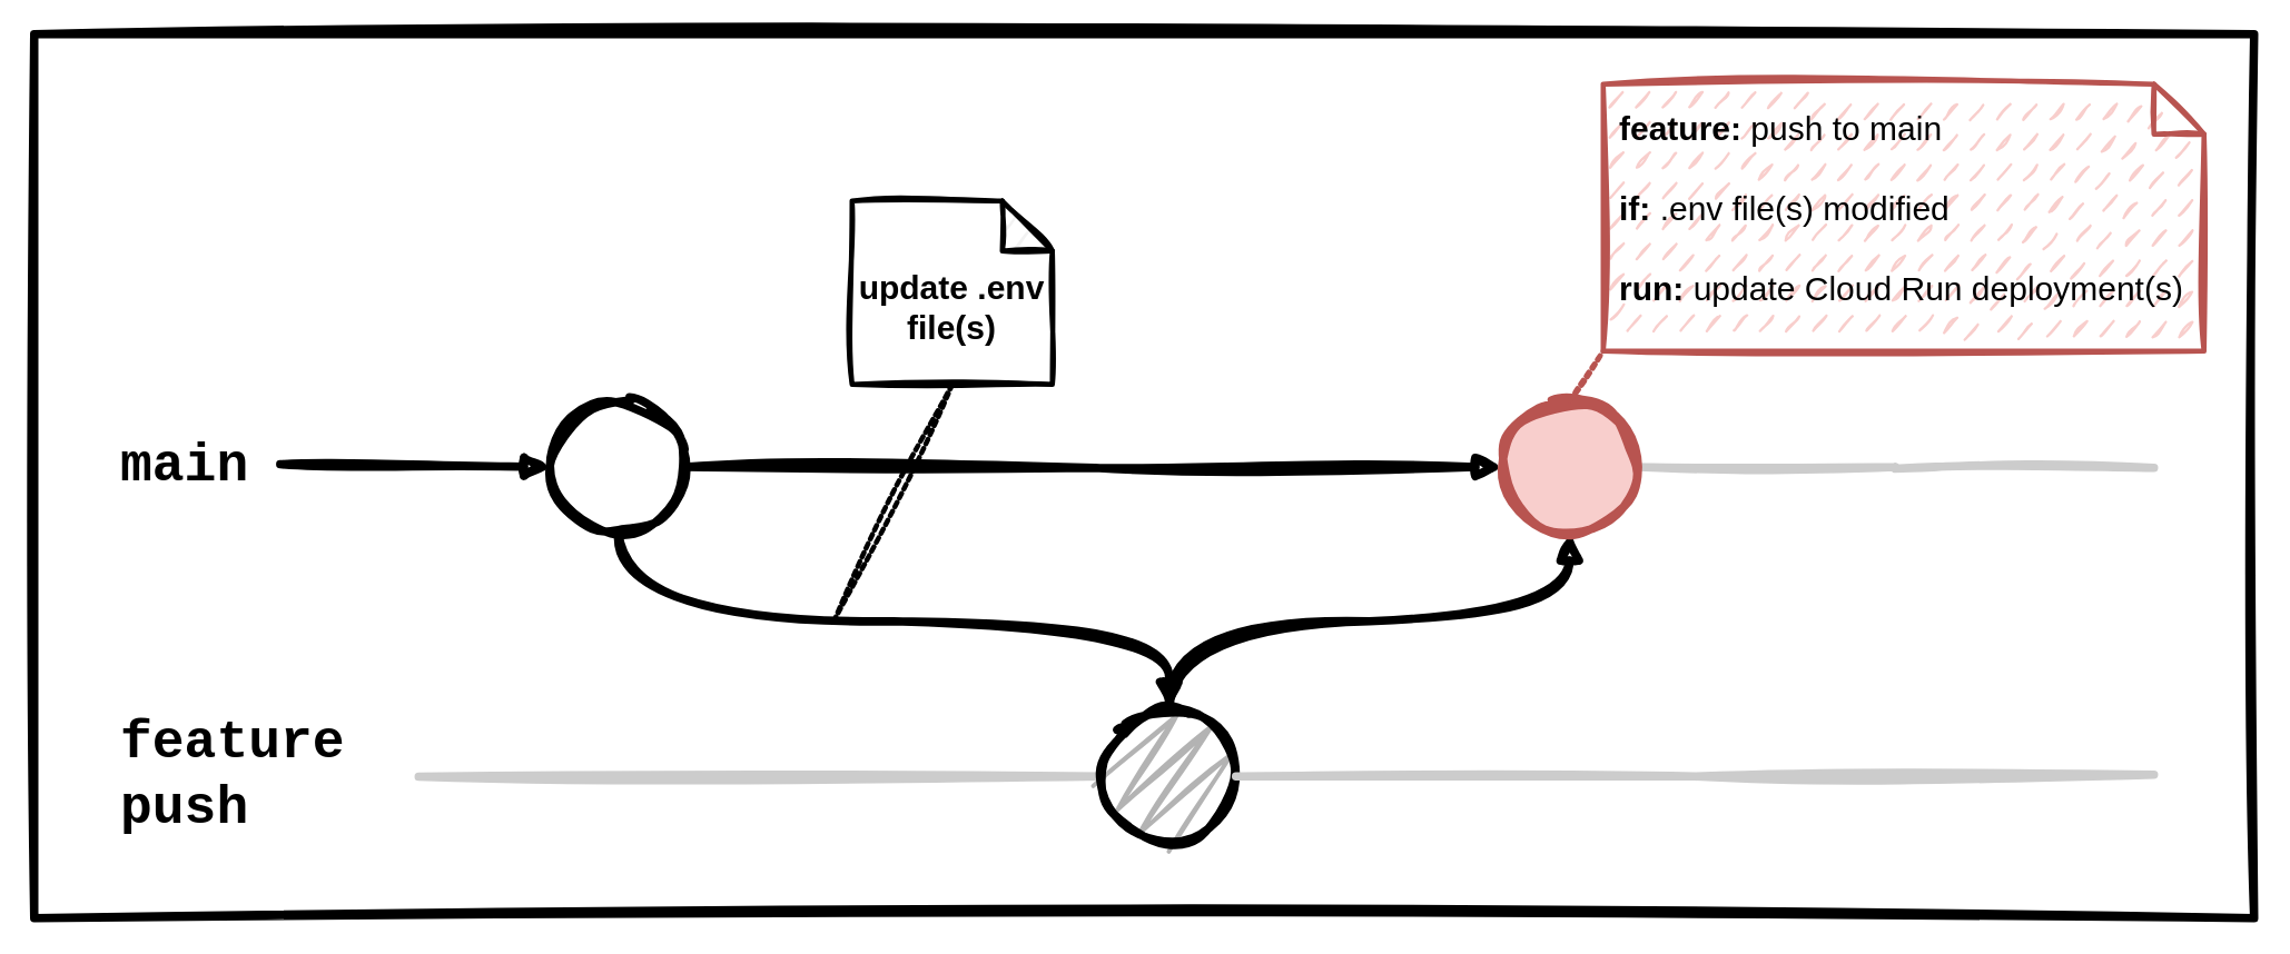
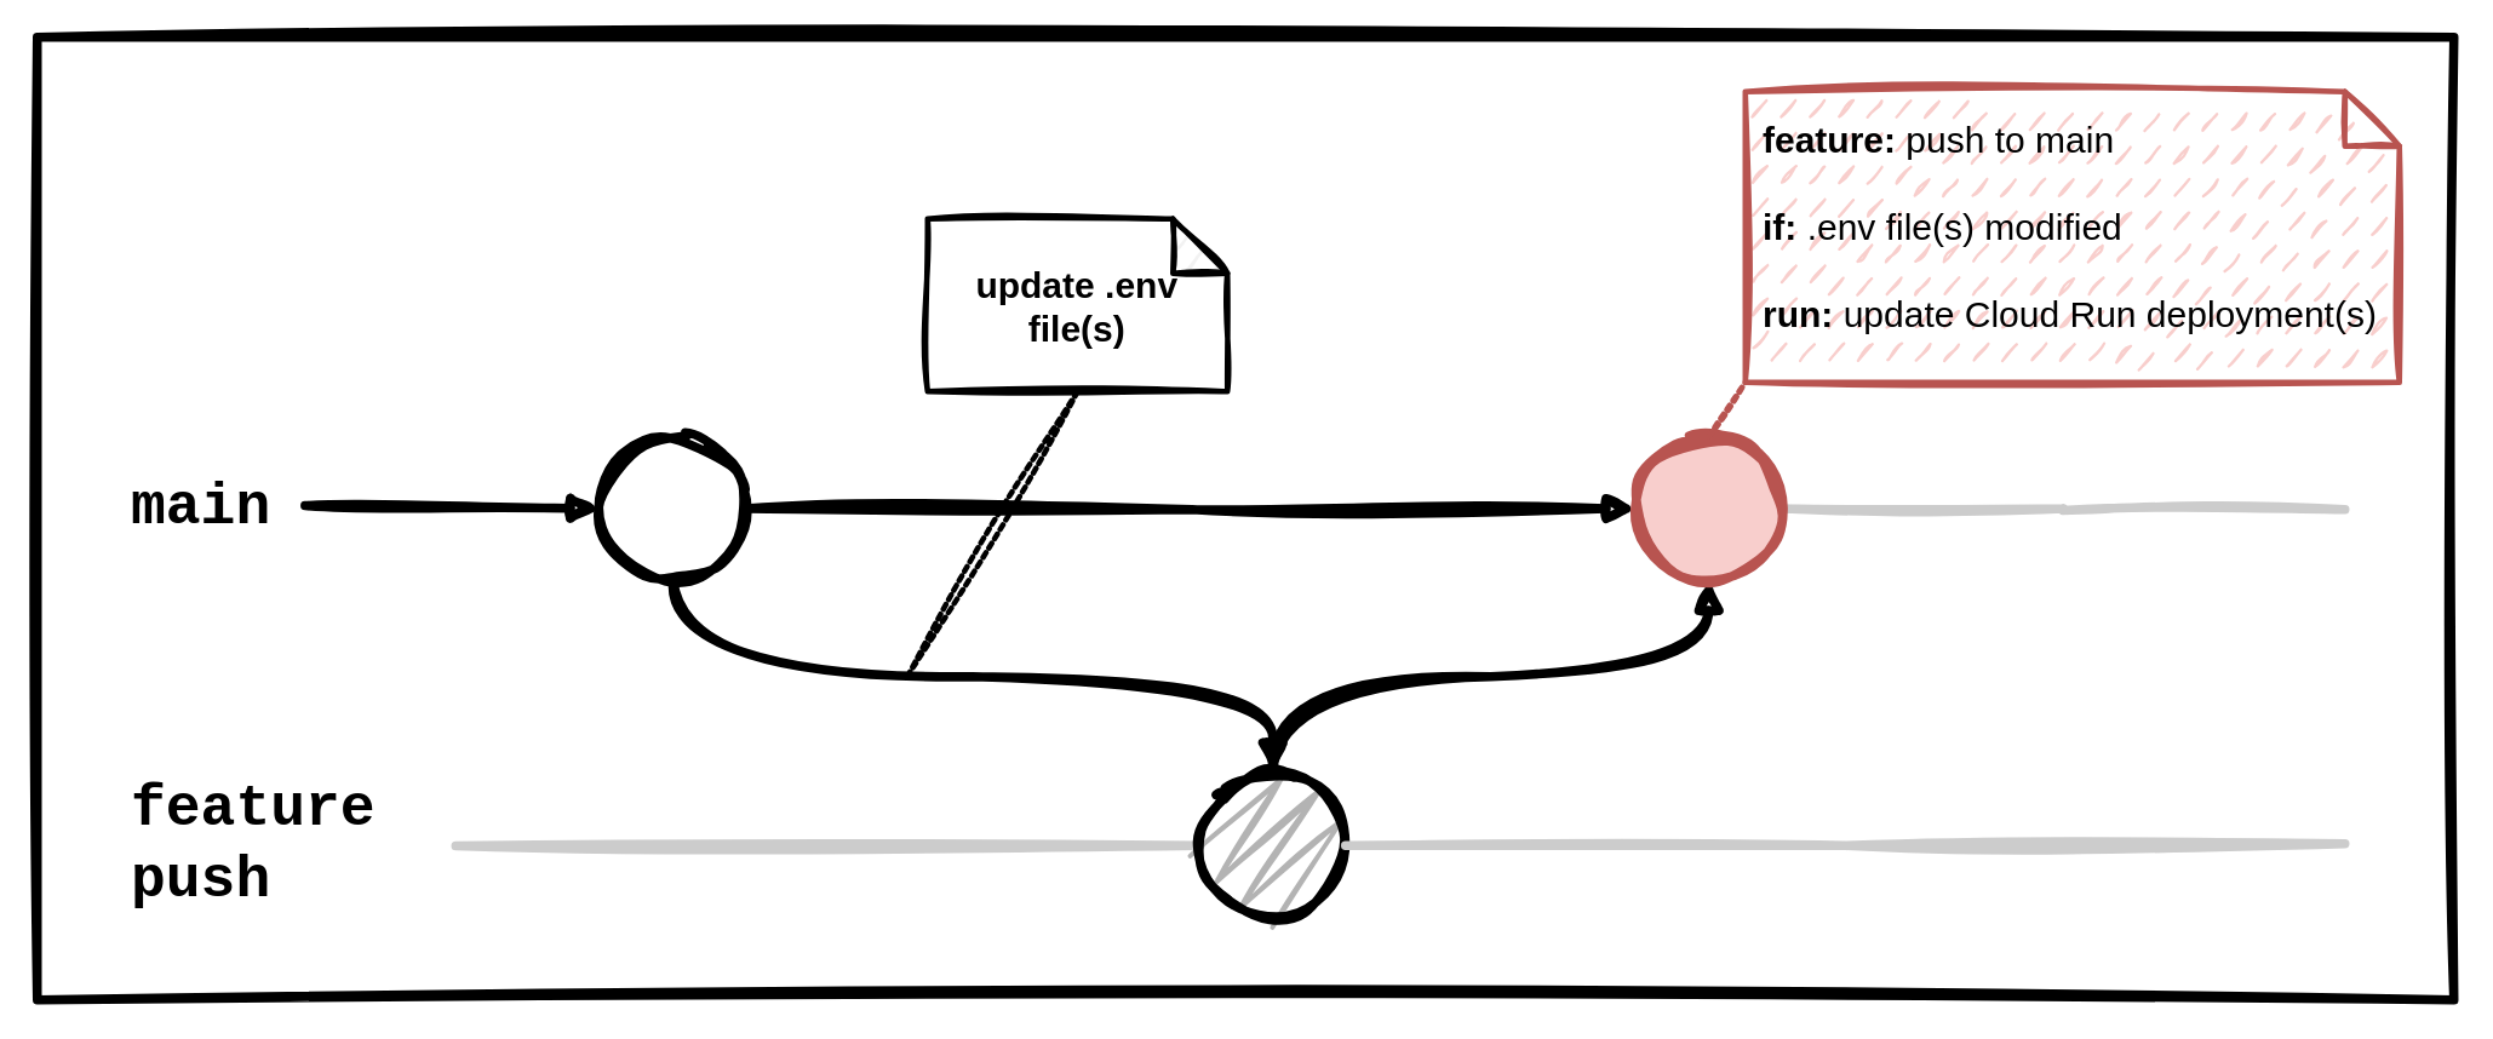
- <mxCell id="14" value="&lt;p style=&quot;line-height: 120%; font-size: 20px;&quot;&gt;&lt;span style=&quot;font-size: 20px;&quot;&gt;&lt;b style=&quot;font-size: 20px;&quot;&gt;update .env file(s)&lt;/b&gt;&lt;/span&gt;&lt;/p&gt;" style="shape=note;whiteSpace=wrap;html=1;backgroundOutline=1;darkOpacity=0.05;strokeWidth=3;labelPosition=center;verticalLabelPosition=middle;align=center;verticalAlign=bottom;sketch=1;curveFitting=1;jiggle=2;fontSize=20;" parent="1" vertex="1"><mxGeometry x="510" y="120" width="120" height="110" as="geometry" /></mxCell>
+ <mxCell id="14" value="&lt;p style=&quot;line-height: 120%; font-size: 20px;&quot;&gt;&lt;span style=&quot;font-size: 20px;&quot;&gt;&lt;b style=&quot;font-size: 20px;&quot;&gt;update .env file(s)&lt;/b&gt;&lt;/span&gt;&lt;/p&gt;" style="shape=note;whiteSpace=wrap;html=1;backgroundOutline=1;darkOpacity=0.05;strokeWidth=3;labelPosition=center;verticalLabelPosition=middle;align=center;verticalAlign=bottom;sketch=1;curveFitting=1;jiggle=2;fontSize=20;" parent="1" vertex="1"><mxGeometry x="510" y="120" width="165" height="95" as="geometry" /></mxCell>
